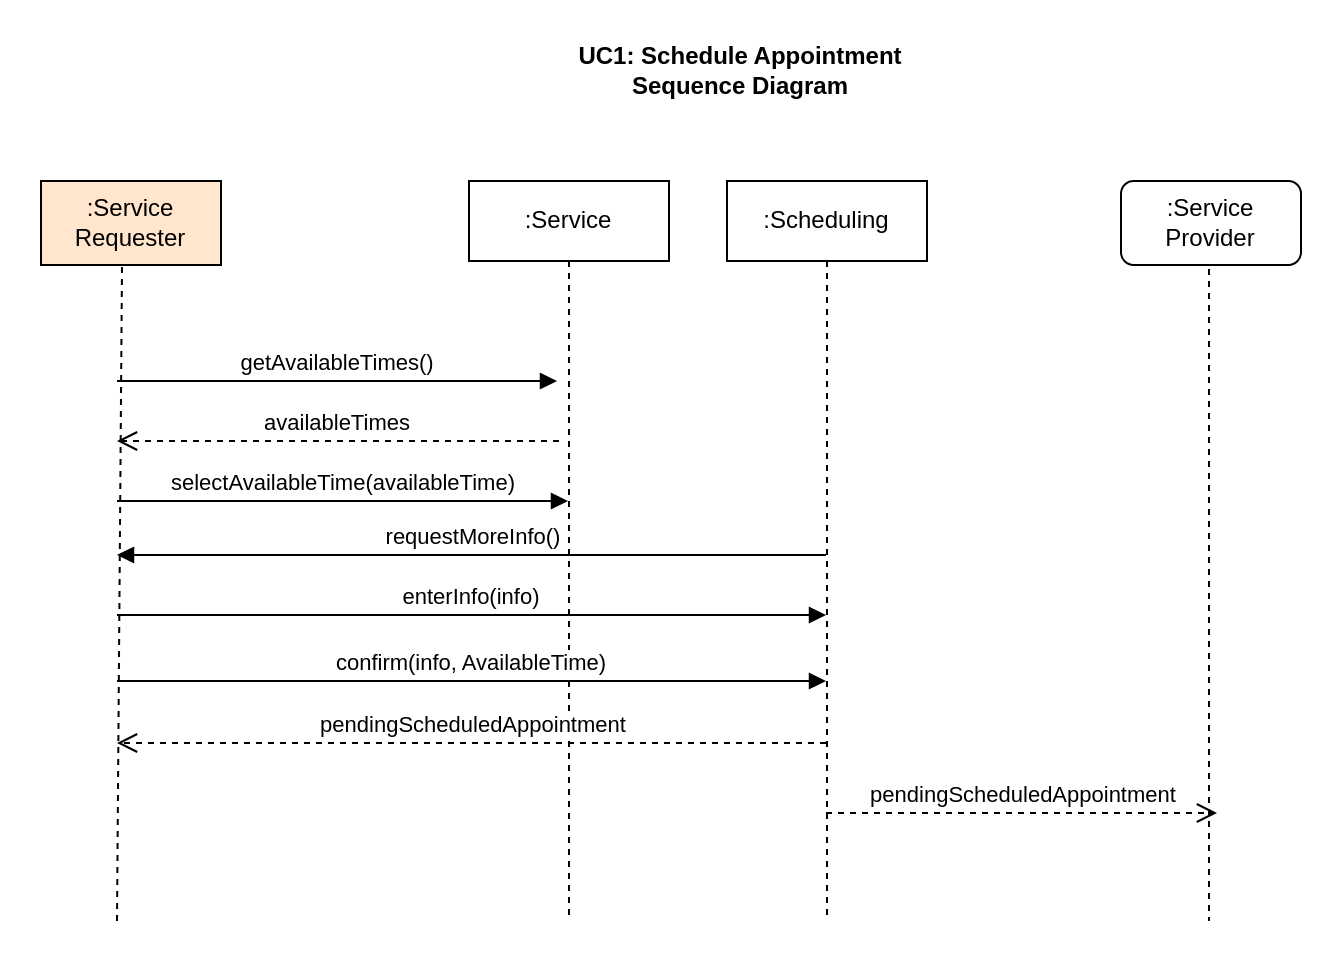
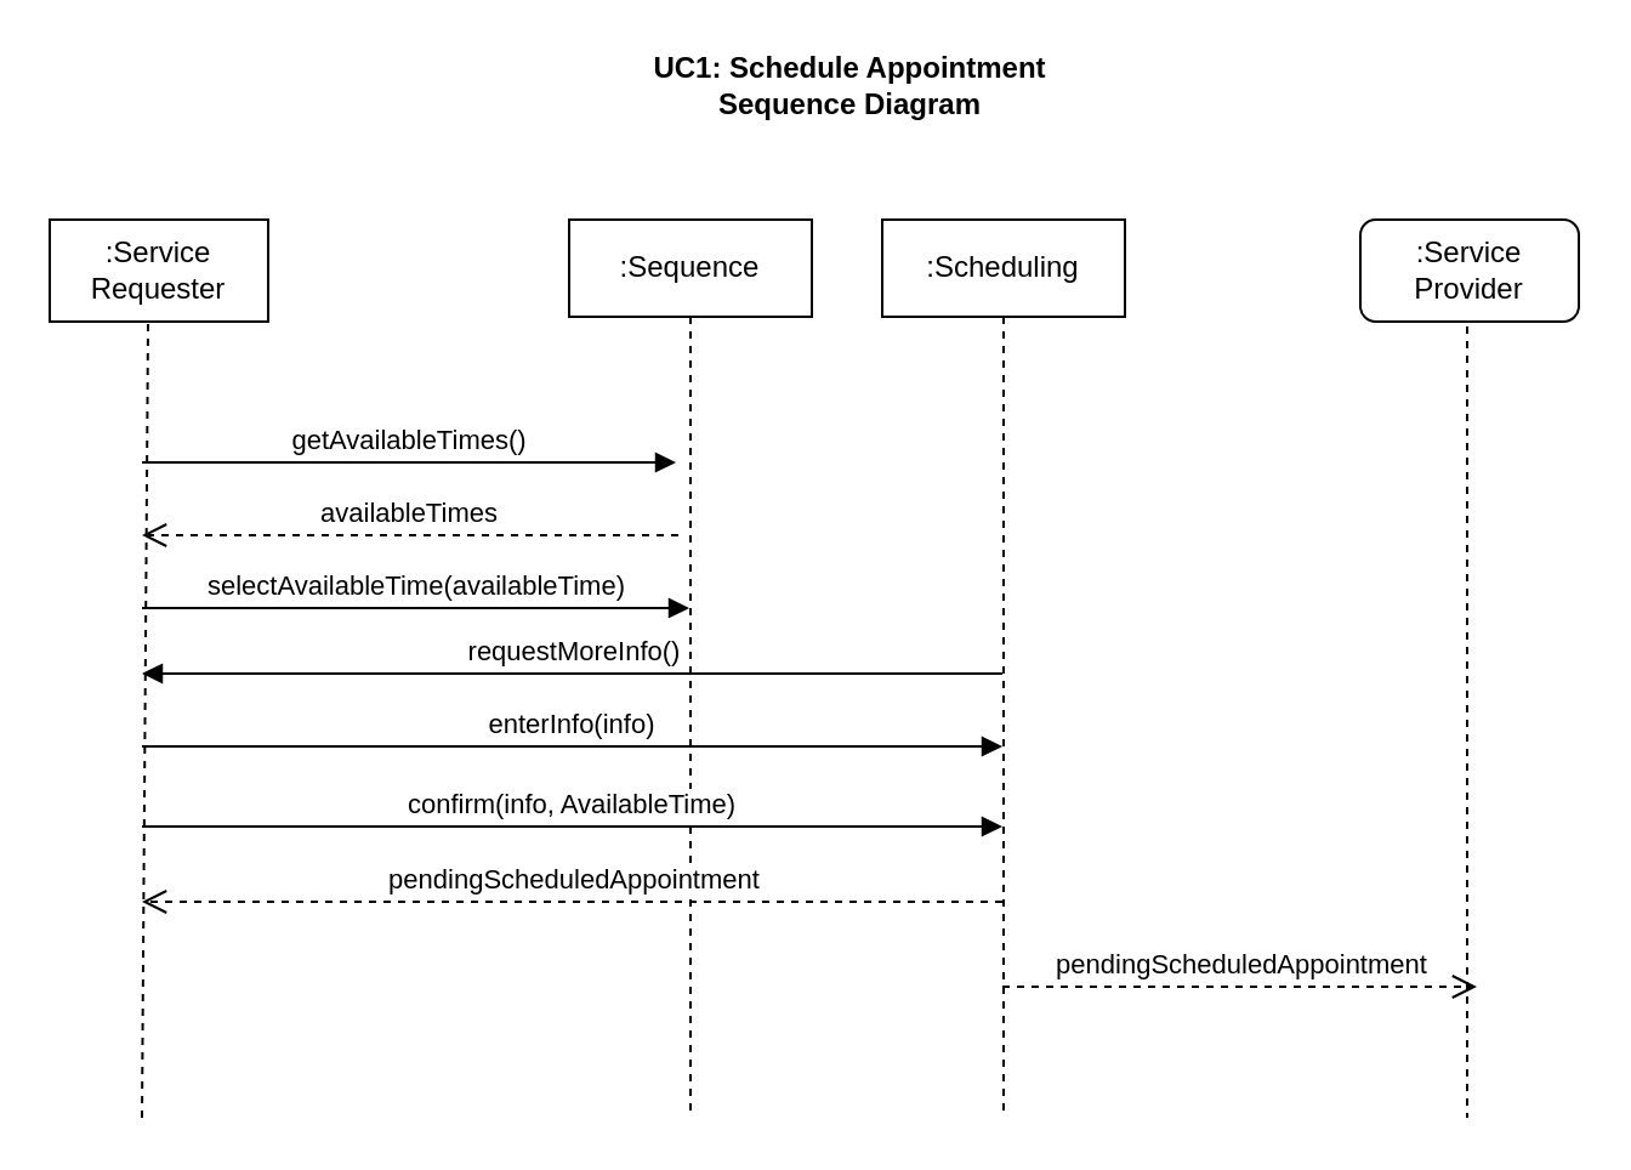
- <mxCell id="4" value="UC1: Schedule Appointment&lt;br&gt;Sequence Diagram" style="text;html=1;strokeColor=none;fillColor=none;align=center;verticalAlign=middle;whiteSpace=wrap;rounded=0;fontStyle=1" vertex="1" parent="1"><mxGeometry x="255" y="20" width="230" height="30" as="geometry" /></mxCell>
+ <mxCell id="4" value="UC1: Schedule Appointment&lt;br&gt;Sequence Diagram" style="text;html=1;strokeColor=none;fillColor=none;align=center;verticalAlign=middle;whiteSpace=wrap;rounded=0;fontStyle=1" vertex="1" parent="1"><mxGeometry x="235" y="20" width="230" height="30" as="geometry" /></mxCell>
- <mxCell id="2" value=":Service" style="shape=umlLifeline;perimeter=lifelinePerimeter;whiteSpace=wrap;html=1;container=0;dropTarget=0;collapsible=0;recursiveResize=0;outlineConnect=0;portConstraint=eastwest;newEdgeStyle={&quot;edgeStyle&quot;:&quot;elbowEdgeStyle&quot;,&quot;elbow&quot;:&quot;vertical&quot;,&quot;curved&quot;:0,&quot;rounded&quot;:0};" vertex="1" parent="1"><mxGeometry x="234" y="90" width="100" height="370" as="geometry" /></mxCell>
+ <mxCell id="2" value=":Sequence" style="shape=umlLifeline;perimeter=lifelinePerimeter;whiteSpace=wrap;html=1;container=0;dropTarget=0;collapsible=0;recursiveResize=0;outlineConnect=0;portConstraint=eastwest;newEdgeStyle={&quot;edgeStyle&quot;:&quot;elbowEdgeStyle&quot;,&quot;elbow&quot;:&quot;vertical&quot;,&quot;curved&quot;:0,&quot;rounded&quot;:0};" vertex="1" parent="1"><mxGeometry x="234" y="90" width="100" height="370" as="geometry" /></mxCell>
- <mxCell id="15" value=":Service Requester" style="rounded=0;whiteSpace=wrap;html=1;fillColor=#ffe6cc;" vertex="1" parent="1"><mxGeometry x="20" y="90" width="90" height="42" as="geometry" /></mxCell>
+ <mxCell id="15" value=":Service Requester" style="rounded=0;whiteSpace=wrap;html=1;" vertex="1" parent="1"><mxGeometry x="20" y="90" width="90" height="42" as="geometry" /></mxCell>
